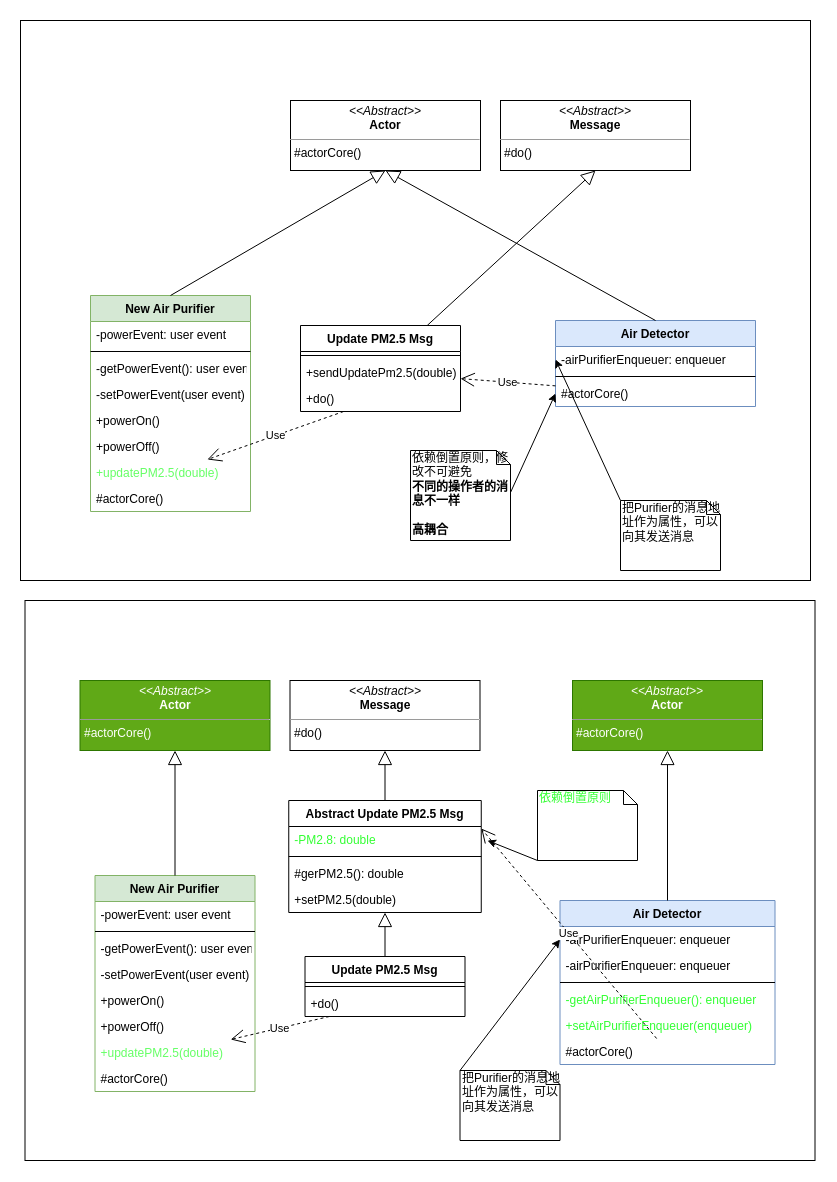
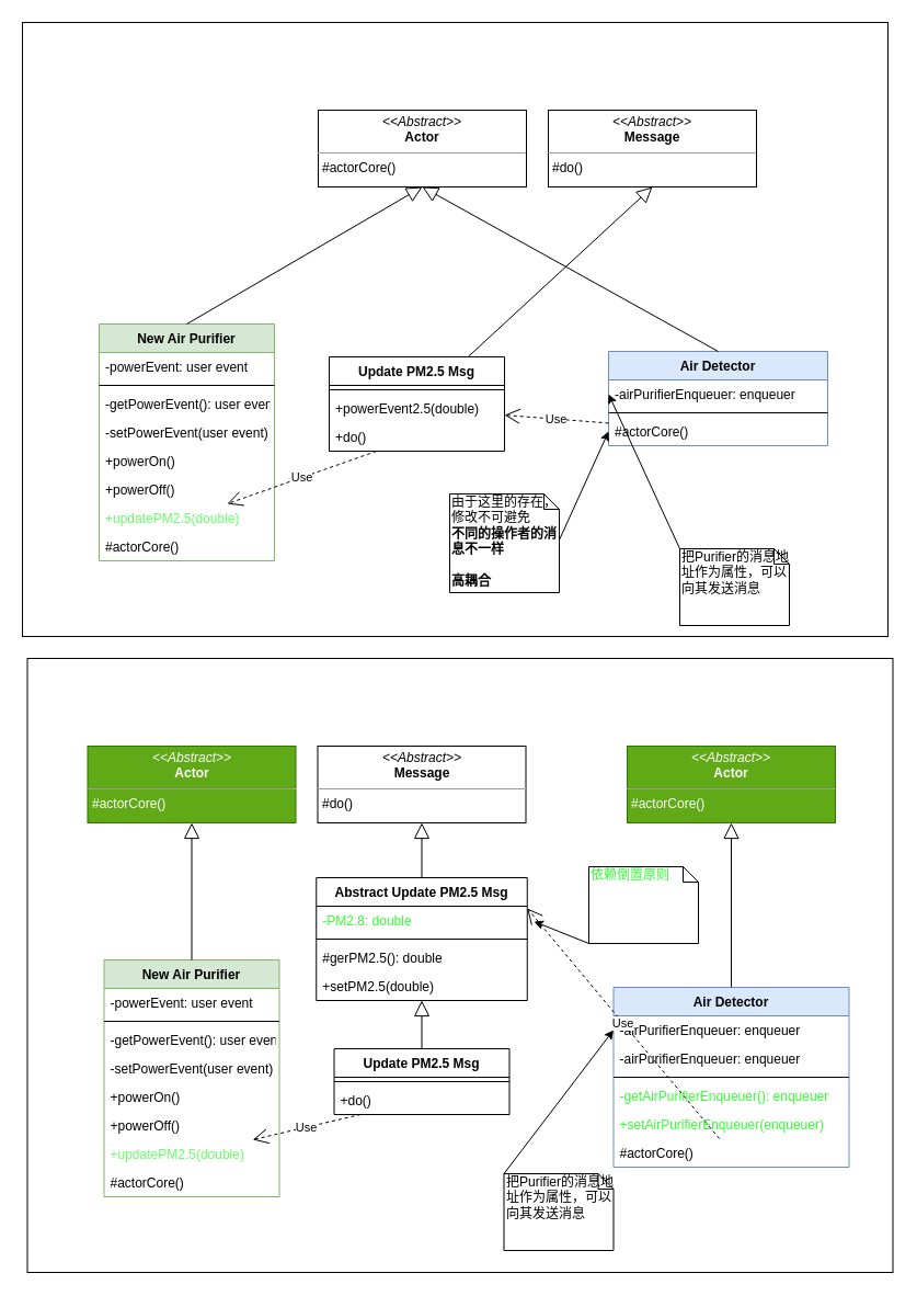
- <mxCell id="24" value="+sendUpdatePm2.5(double)" style="text;strokeColor=none;fillColor=none;align=left;verticalAlign=top;spacingLeft=4;spacingRight=4;overflow=hidden;rotatable=0;points=[[0,0.5],[1,0.5]];portConstraint=eastwest;" parent="22" vertex="1"><mxGeometry y="34" width="160" height="26" as="geometry" /></mxCell>
+ <mxCell id="24" value="+powerEvent2.5(double)" style="text;strokeColor=none;fillColor=none;align=left;verticalAlign=top;spacingLeft=4;spacingRight=4;overflow=hidden;rotatable=0;points=[[0,0.5],[1,0.5]];portConstraint=eastwest;" parent="22" vertex="1"><mxGeometry y="34" width="160" height="26" as="geometry" /></mxCell>
- <mxCell id="30" value="依赖倒置原则，修改不可避免&lt;br&gt;&lt;b&gt;不同的操作者的消息不一样&lt;br&gt;&lt;br&gt;高耦合&lt;br&gt;&lt;/b&gt;" style="shape=note;whiteSpace=wrap;html=1;size=14;verticalAlign=top;align=left;spacingTop=-6;" parent="2" vertex="1"><mxGeometry x="390" y="430" width="100" height="90" as="geometry" /></mxCell>
+ <mxCell id="30" value="由于这里的存在，修改不可避免&lt;br&gt;&lt;b&gt;不同的操作者的消息不一样&lt;br&gt;&lt;br&gt;高耦合&lt;br&gt;&lt;/b&gt;" style="shape=note;whiteSpace=wrap;html=1;size=14;verticalAlign=top;align=left;spacingTop=-6;" parent="2" vertex="1"><mxGeometry x="390" y="430" width="100" height="90" as="geometry" /></mxCell>
